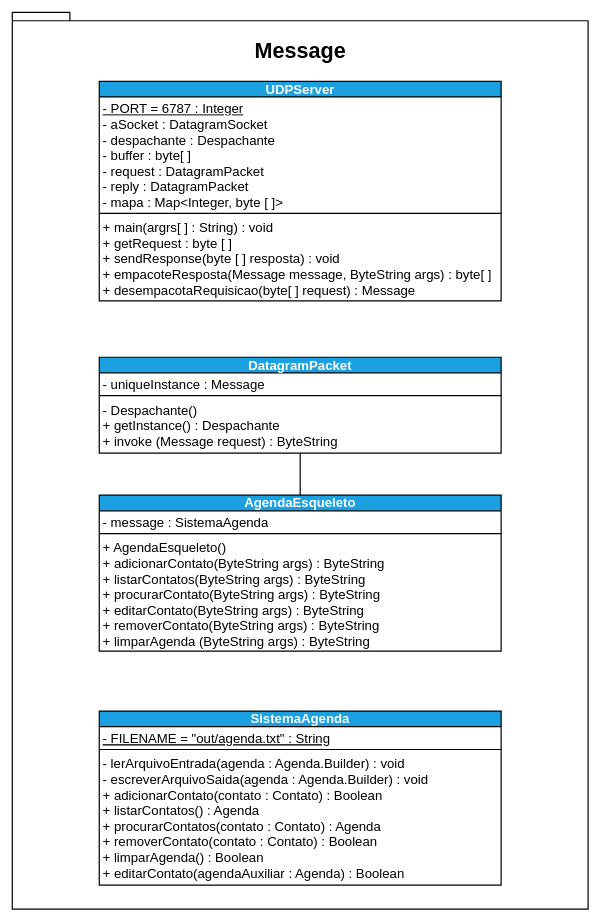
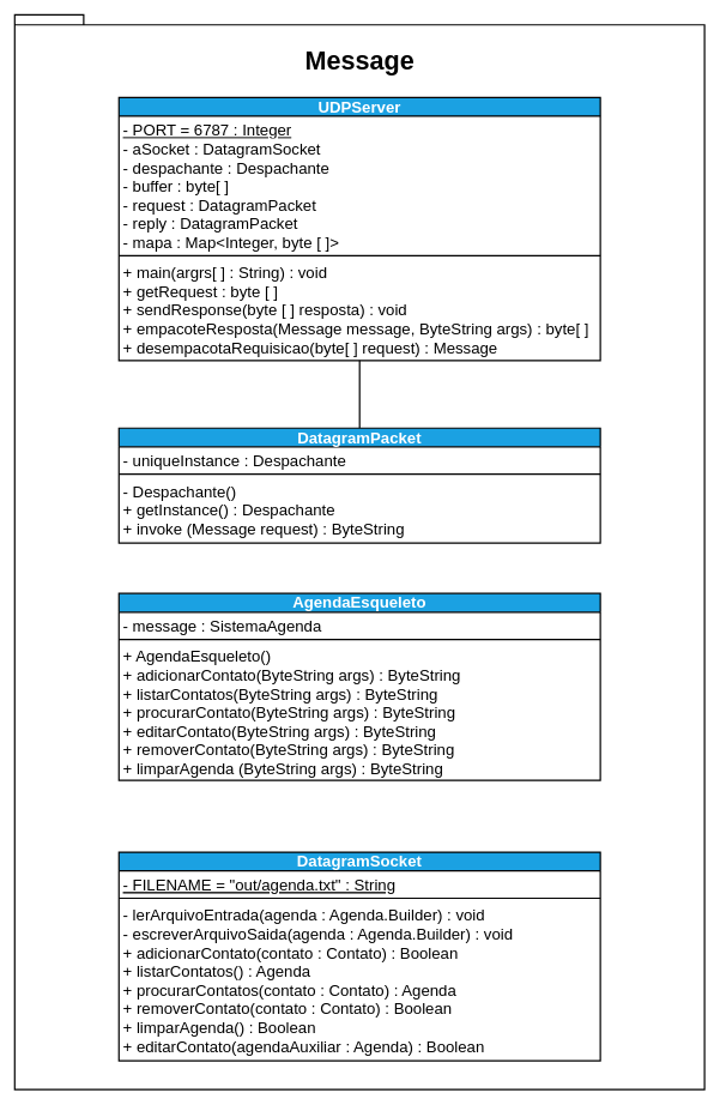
+ <mxCell id="8" style="edgeStyle=none;html=1;exitX=0.5;exitY=0;exitDx=0;exitDy=0;entryX=0.5;entryY=1;entryDx=0;entryDy=0;fontSize=22;endArrow=none;endFill=0;strokeWidth=2;" edge="1" parent="1" source="9" target="3"><mxGeometry relative="1" as="geometry" /></mxCell>
- <mxCell id="10" value="- uniqueInstance : Message" style="text;strokeColor=none;fillColor=none;align=left;verticalAlign=top;spacingLeft=4;spacingRight=4;overflow=hidden;rotatable=0;points=[[0,0.5],[1,0.5]];portConstraint=eastwest;fontSize=22;" vertex="1" parent="9"><mxGeometry y="26" width="670" height="34" as="geometry" /></mxCell>
+ <mxCell id="10" value="- uniqueInstance : Despachante" style="text;strokeColor=none;fillColor=none;align=left;verticalAlign=top;spacingLeft=4;spacingRight=4;overflow=hidden;rotatable=0;points=[[0,0.5],[1,0.5]];portConstraint=eastwest;fontSize=22;" vertex="1" parent="9"><mxGeometry y="26" width="670" height="34" as="geometry" /></mxCell>
- <mxCell id="13" style="edgeStyle=none;html=1;exitX=0.5;exitY=0;exitDx=0;exitDy=0;entryX=0.5;entryY=1;entryDx=0;entryDy=0;fontSize=22;endArrow=none;endFill=0;strokeWidth=2;" edge="1" parent="1" source="14" target="9"><mxGeometry relative="1" as="geometry" /></mxCell>
- <mxCell id="18" value="SistemaAgenda" style="swimlane;fontStyle=1;align=center;verticalAlign=bottom;childLayout=stackLayout;horizontal=1;startSize=26;horizontalStack=0;resizeParent=1;resizeParentMax=0;resizeLast=0;collapsible=1;marginBottom=0;fontSize=22;strokeColor=#000000;strokeWidth=2;fillColor=#1ba1e2;fontColor=#ffffff;" vertex="1" parent="1"><mxGeometry x="165" y="1185" width="670" height="290" as="geometry" /></mxCell>
+ <mxCell id="18" value="DatagramSocket" style="swimlane;fontStyle=1;align=center;verticalAlign=bottom;childLayout=stackLayout;horizontal=1;startSize=26;horizontalStack=0;resizeParent=1;resizeParentMax=0;resizeLast=0;collapsible=1;marginBottom=0;fontSize=22;strokeColor=#000000;strokeWidth=2;fillColor=#1ba1e2;fontColor=#ffffff;" vertex="1" parent="1"><mxGeometry x="165" y="1185" width="670" height="290" as="geometry" /></mxCell>
